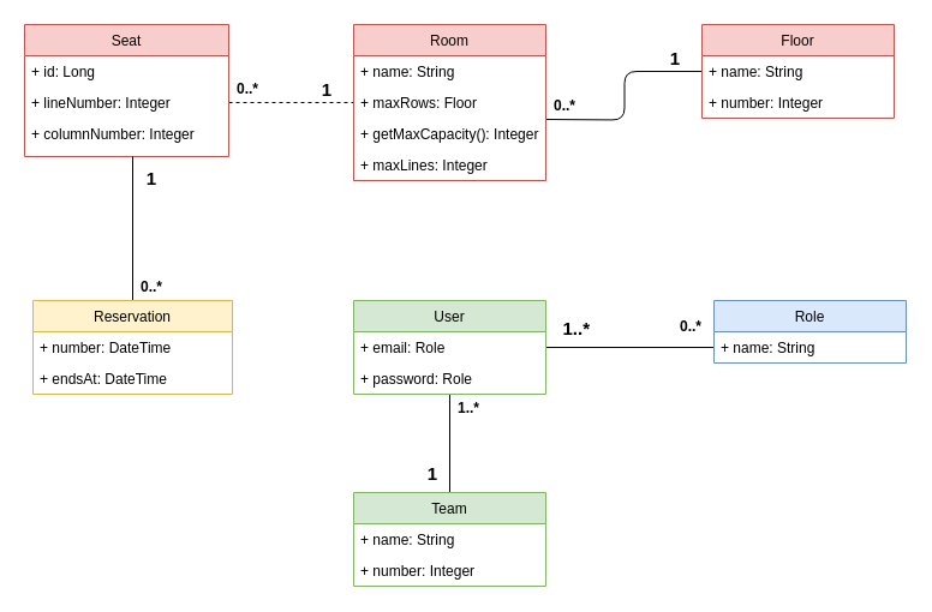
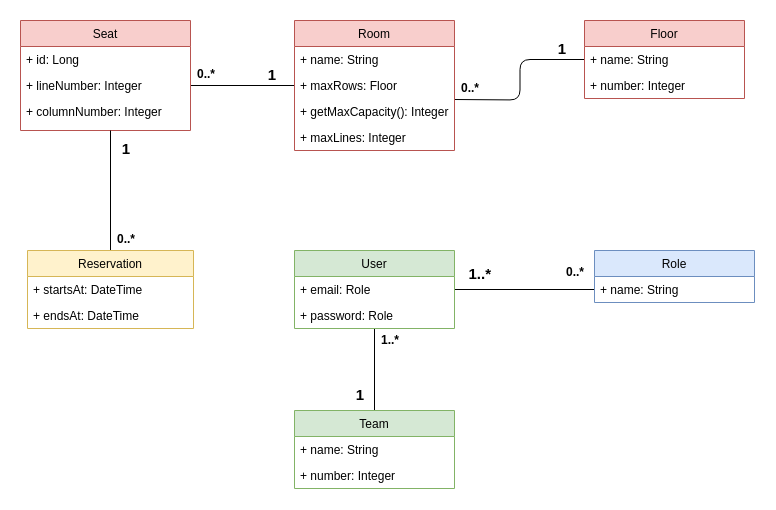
- <mxCell id="2" value="" style="endArrow=none;html=1;edgeStyle=orthogonalEdgeStyle;shadow=0;exitX=1;exitY=0.5;exitDx=0;exitDy=0;entryX=0;entryY=0.5;entryDx=0;entryDy=0;dashed=1;" edge="1" parent="1" source="13" target="20"><mxGeometry relative="1" as="geometry"><mxPoint x="214" y="120" as="sourcePoint" /><mxPoint x="274" y="90" as="targetPoint" /></mxGeometry></mxCell>
+ <mxCell id="2" value="" style="endArrow=none;html=1;edgeStyle=orthogonalEdgeStyle;shadow=0;exitX=1;exitY=0.5;exitDx=0;exitDy=0;entryX=0;entryY=0.5;entryDx=0;entryDy=0;" edge="1" parent="1" source="13" target="20"><mxGeometry relative="1" as="geometry"><mxPoint x="214" y="120" as="sourcePoint" /><mxPoint x="274" y="90" as="targetPoint" /></mxGeometry></mxCell>
- <mxCell id="33" value="+ number: DateTime" style="text;strokeColor=none;fillColor=none;align=left;verticalAlign=top;spacingLeft=4;spacingRight=4;overflow=hidden;rotatable=0;points=[[0,0.5],[1,0.5]];portConstraint=eastwest;" vertex="1" parent="32"><mxGeometry y="26" width="166" height="26" as="geometry" /></mxCell>
+ <mxCell id="33" value="+ startsAt: DateTime" style="text;strokeColor=none;fillColor=none;align=left;verticalAlign=top;spacingLeft=4;spacingRight=4;overflow=hidden;rotatable=0;points=[[0,0.5],[1,0.5]];portConstraint=eastwest;" vertex="1" parent="32"><mxGeometry y="26" width="166" height="26" as="geometry" /></mxCell>
